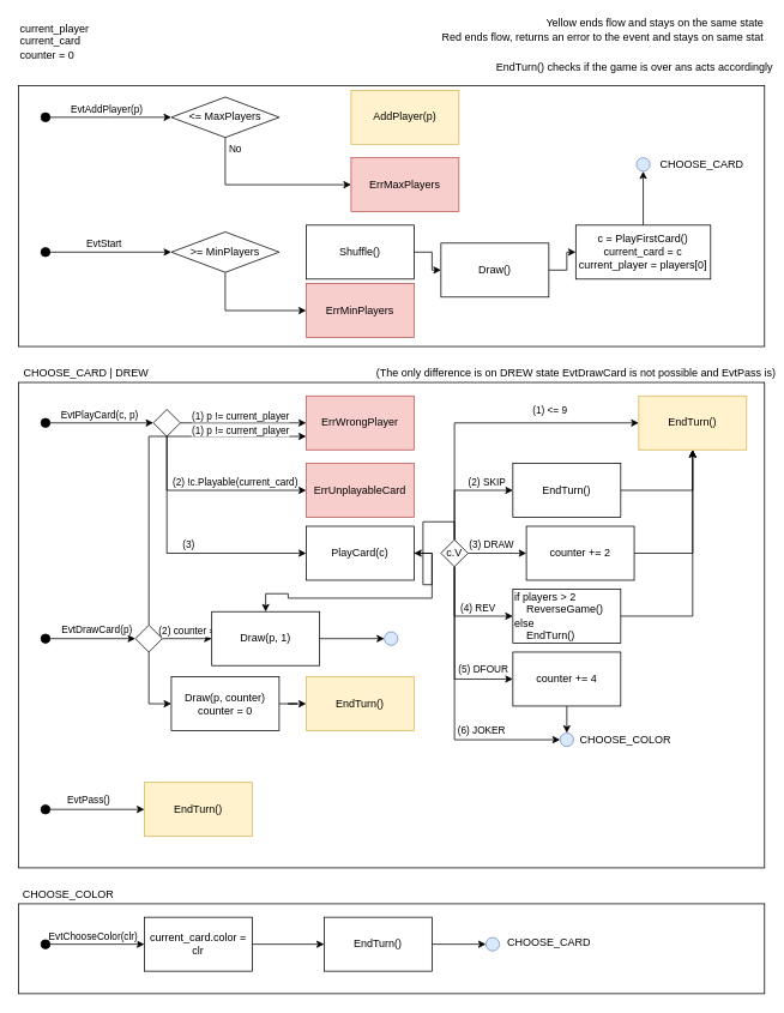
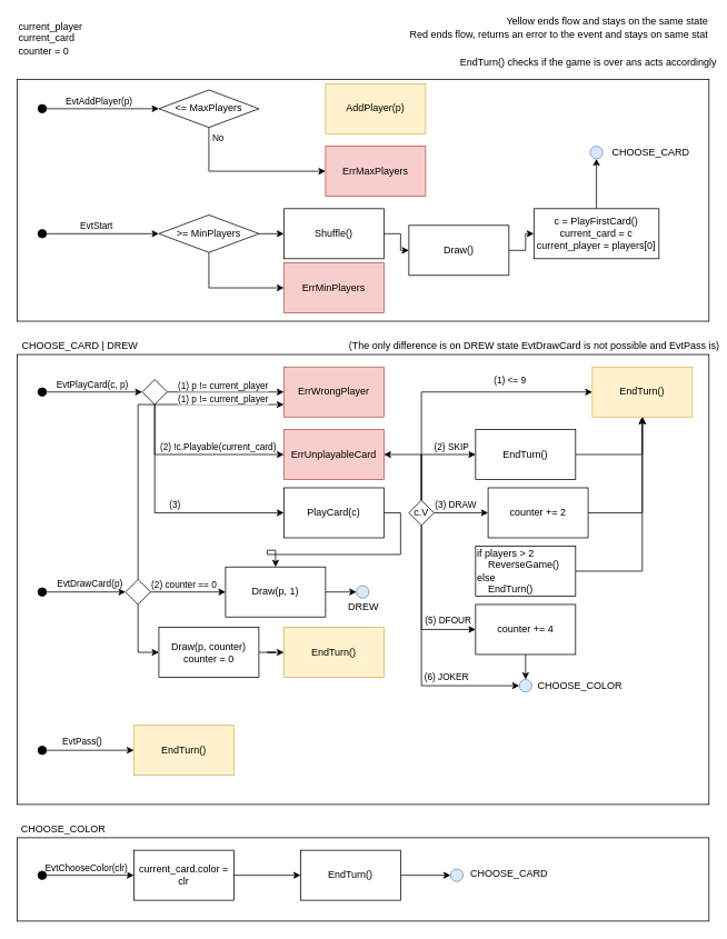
+ <mxCell id="14" style="edgeStyle=orthogonalEdgeStyle;rounded=0;orthogonalLoop=1;jettySize=auto;html=1;exitX=1;exitY=0.5;exitDx=0;exitDy=0;entryX=0;entryY=0.5;entryDx=0;entryDy=0;" edge="1" parent="1" source="16" target="18"><mxGeometry relative="1" as="geometry" /></mxCell>
- <mxCell id="55" style="edgeStyle=orthogonalEdgeStyle;rounded=0;orthogonalLoop=1;jettySize=auto;html=1;exitX=0.5;exitY=0;exitDx=0;exitDy=0;" edge="1" parent="1" source="56" target="42"><mxGeometry relative="1" as="geometry" /></mxCell>
+ <mxCell id="55" style="edgeStyle=orthogonalEdgeStyle;rounded=0;orthogonalLoop=1;jettySize=auto;html=1;exitX=0.5;exitY=0;exitDx=0;exitDy=0;entryX=1;entryY=0.5;entryDx=0;entryDy=0;" edge="1" parent="1" source="56" target="40"><mxGeometry relative="1" as="geometry" /></mxCell>
- <mxCell id="49" style="edgeStyle=orthogonalEdgeStyle;rounded=0;orthogonalLoop=1;jettySize=auto;html=1;exitX=0.5;exitY=1;exitDx=0;exitDy=0;entryX=0;entryY=0.5;entryDx=0;entryDy=0;" edge="1" parent="1" source="56" target="63"><mxGeometry relative="1" as="geometry" /></mxCell>
- <mxCell id="50" value="(4) REV" style="edgeLabel;html=1;align=center;verticalAlign=middle;resizable=0;points=[];" vertex="1" connectable="0" parent="49"><mxGeometry x="0.074" y="-1" relative="1" as="geometry"><mxPoint x="16" y="-11" as="offset" /></mxGeometry></mxCell>
- <mxCell id="78" value="Draw(p, 1)" style="whiteSpace=wrap;html=1;fillColor=#FFFFFF;" vertex="1" parent="1"><mxGeometry x="235" y="680" width="120" height="60" as="geometry" /></mxCell>
+ <mxCell id="78" value="Draw(p, 1)" style="whiteSpace=wrap;html=1;fillColor=#FFFFFF;" vertex="1" parent="1"><mxGeometry x="270" y="680" width="120" height="60" as="geometry" /></mxCell>
+ <mxCell id="80" value="DREW" style="text;html=1;align=center;verticalAlign=middle;resizable=0;points=[];autosize=1;strokeColor=none;" vertex="1" parent="1"><mxGeometry x="410" y="717.5" width="50" height="20" as="geometry" /></mxCell>
